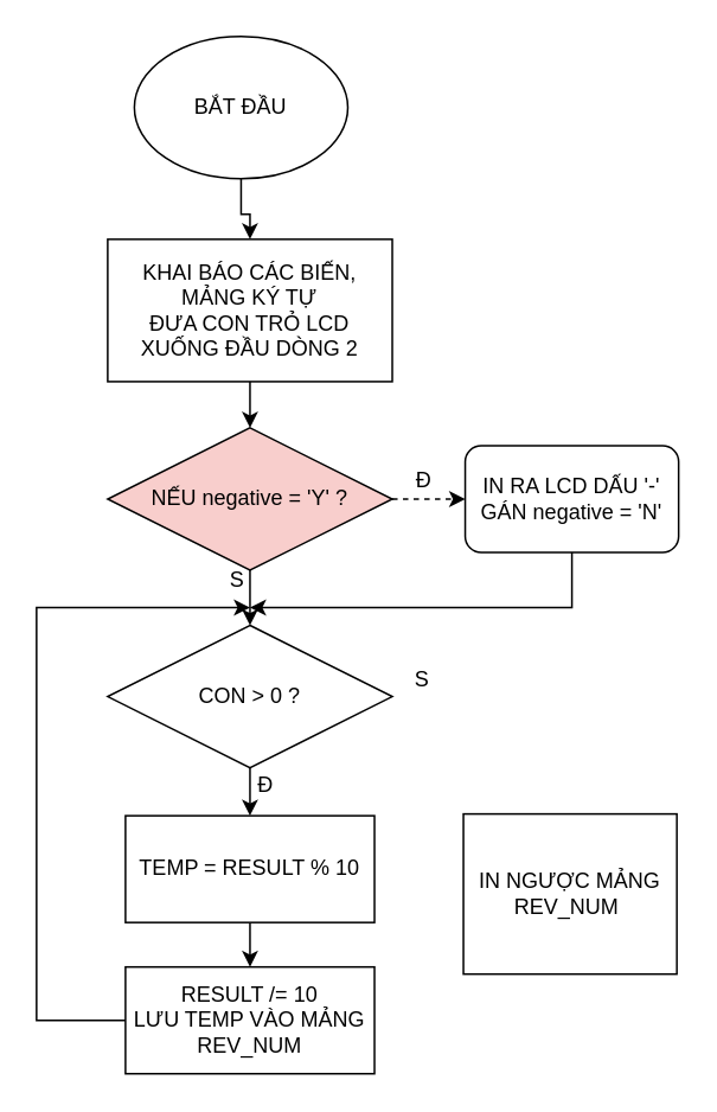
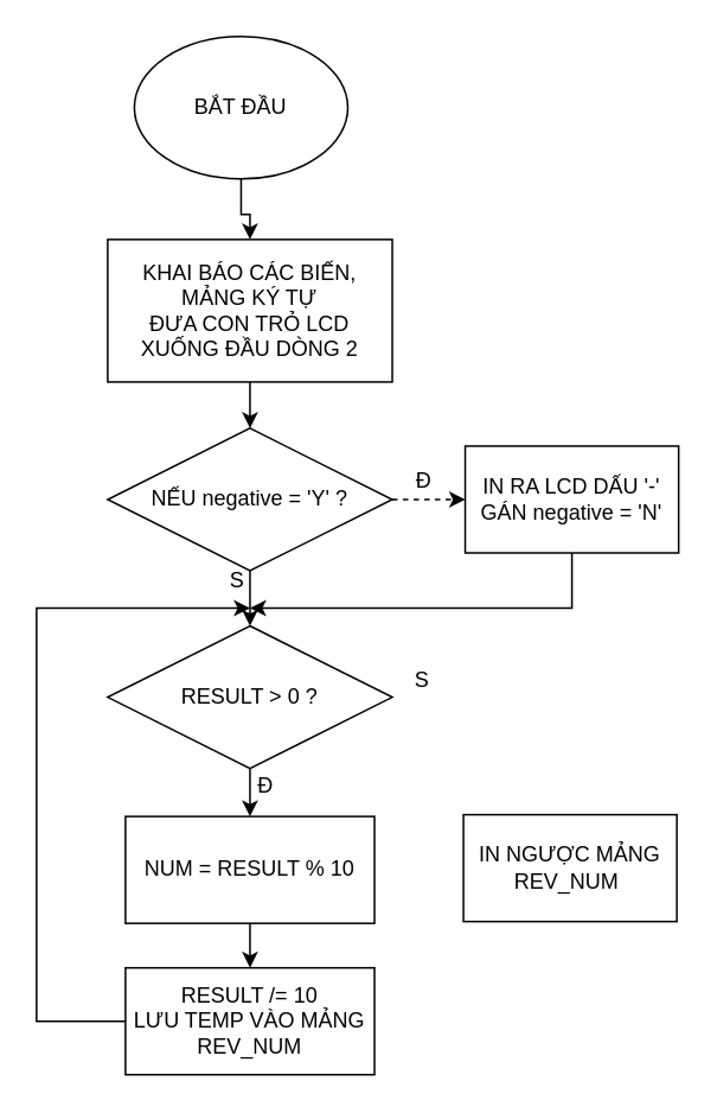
- <mxCell id="8" value="NẾU negative = 'Y' ?" style="rhombus;whiteSpace=wrap;html=1;fillColor=#f8cecc;" parent="1" vertex="1"><mxGeometry x="60" y="240" width="160" height="80" as="geometry" /></mxCell>
+ <mxCell id="8" value="NẾU negative = 'Y' ?" style="rhombus;whiteSpace=wrap;html=1;" parent="1" vertex="1"><mxGeometry x="60" y="240" width="160" height="80" as="geometry" /></mxCell>
- <mxCell id="15" value="IN RA LCD DẤU '-'&lt;br&gt;GÁN negative = 'N'" style="whiteSpace=wrap;html=1;rounded=1;" parent="1" vertex="1"><mxGeometry x="261" y="250" width="120" height="60" as="geometry" /></mxCell>
+ <mxCell id="15" value="IN RA LCD DẤU '-'&lt;br&gt;GÁN negative = 'N'" style="rounded=0;whiteSpace=wrap;html=1;" parent="1" vertex="1"><mxGeometry x="261" y="250" width="120" height="60" as="geometry" /></mxCell>
- <mxCell id="10" value="CON &amp;gt; 0 ?" style="rhombus;whiteSpace=wrap;html=1;" parent="1" vertex="1"><mxGeometry x="60" y="351" width="160" height="80" as="geometry" /></mxCell>
+ <mxCell id="10" value="RESULT &amp;gt; 0 ?" style="rhombus;whiteSpace=wrap;html=1;" parent="1" vertex="1"><mxGeometry x="60" y="351" width="160" height="80" as="geometry" /></mxCell>
- <mxCell id="12" value="TEMP = RESULT % 10" style="rounded=0;whiteSpace=wrap;html=1;" parent="1" vertex="1"><mxGeometry x="70" y="458" width="140" height="60" as="geometry" /></mxCell>
+ <mxCell id="12" value="NUM = RESULT % 10" style="rounded=0;whiteSpace=wrap;html=1;" parent="1" vertex="1"><mxGeometry x="70" y="458" width="140" height="60" as="geometry" /></mxCell>
- <mxCell id="14" value="IN NGƯỢC MẢNG REV_NUM&amp;nbsp;" style="rounded=0;whiteSpace=wrap;html=1;" parent="1" vertex="1"><mxGeometry x="260" y="457" width="120" height="90" as="geometry" /></mxCell>
+ <mxCell id="14" value="IN NGƯỢC MẢNG REV_NUM&amp;nbsp;" style="rounded=0;whiteSpace=wrap;html=1;" parent="1" vertex="1"><mxGeometry x="260" y="457" width="120" height="60" as="geometry" /></mxCell>
